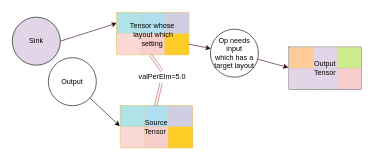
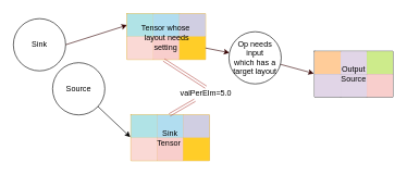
- <mxCell id="38" value="Tensor whose&amp;nbsp;&lt;br&gt;layout which&lt;br&gt;setting&amp;nbsp;" style="text;html=1;strokeColor=none;fillColor=none;align=center;verticalAlign=middle;whiteSpace=wrap;rounded=0;" parent="1" vertex="1"><mxGeometry x="200" y="32" width="110" height="50" as="geometry" /></mxCell>
+ <mxCell id="38" value="Tensor whose&amp;nbsp;&lt;br&gt;layout needs&lt;br&gt;setting&amp;nbsp;" style="text;html=1;strokeColor=none;fillColor=none;align=center;verticalAlign=middle;whiteSpace=wrap;rounded=0;" parent="1" vertex="1"><mxGeometry x="200" y="32" width="110" height="50" as="geometry" /></mxCell>
- <mxCell id="11" value="Sink" style="ellipse;whiteSpace=wrap;html=1;fillColor=#e1d5e7;" parent="1" vertex="1"><mxGeometry x="20" y="28" width="80" height="80" as="geometry" /></mxCell>
+ <mxCell id="11" value="Sink" style="ellipse;whiteSpace=wrap;html=1;" parent="1" vertex="1"><mxGeometry x="20" y="28" width="80" height="80" as="geometry" /></mxCell>
- <mxCell id="37" value="Output&lt;br&gt;Tensor" style="text;html=1;strokeColor=none;fillColor=none;align=center;verticalAlign=middle;whiteSpace=wrap;rounded=0;fontFamily=Helvetica;" parent="1" vertex="1"><mxGeometry x="520.94" y="103" width="40" height="20" as="geometry" /></mxCell>
+ <mxCell id="37" value="Output&lt;br&gt;Source" style="text;html=1;strokeColor=none;fillColor=none;align=center;verticalAlign=middle;whiteSpace=wrap;rounded=0;fontFamily=Helvetica;" parent="1" vertex="1"><mxGeometry x="520.94" y="103" width="40" height="20" as="geometry" /></mxCell>
- <mxCell id="39" value="valPerElm=5.0" style="text;html=1;strokeColor=none;fillColor=none;align=center;verticalAlign=middle;whiteSpace=wrap;rounded=0;fontFamily=Helvetica;" parent="1" vertex="1"><mxGeometry x="250" y="118" width="40" height="20" as="geometry" /></mxCell>
+ <mxCell id="39" value="valPerElm=5.0" style="text;html=1;strokeColor=none;fillColor=none;align=center;verticalAlign=middle;whiteSpace=wrap;rounded=0;fontFamily=Helvetica;" parent="1" vertex="1"><mxGeometry x="295" y="133" width="40" height="20" as="geometry" /></mxCell>
- <mxCell id="13" value="Output" style="ellipse;whiteSpace=wrap;html=1;" parent="1" vertex="1"><mxGeometry x="80" y="95.5" width="80" height="80" as="geometry" /></mxCell>
+ <mxCell id="13" value="Source" style="ellipse;whiteSpace=wrap;html=1;" parent="1" vertex="1"><mxGeometry x="80" y="95.5" width="80" height="80" as="geometry" /></mxCell>
- <mxCell id="41" value="Source Tensor&amp;nbsp;" style="text;html=1;strokeColor=none;fillColor=none;align=center;verticalAlign=middle;whiteSpace=wrap;rounded=0;fontFamily=Helvetica;" parent="1" vertex="1"><mxGeometry x="230" y="196" width="60" height="30" as="geometry" /></mxCell>
+ <mxCell id="41" value="Sink Tensor&amp;nbsp;" style="text;html=1;strokeColor=none;fillColor=none;align=center;verticalAlign=middle;whiteSpace=wrap;rounded=0;fontFamily=Helvetica;" parent="1" vertex="1"><mxGeometry x="230" y="196" width="60" height="30" as="geometry" /></mxCell>
